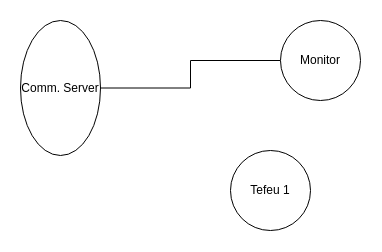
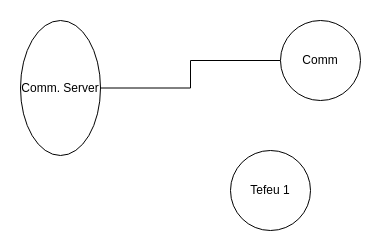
- <mxCell id="4" value="Monitor" style="ellipse;whiteSpace=wrap;html=1;aspect=fixed;" vertex="1" parent="1"><mxGeometry x="280" y="20" width="80" height="80" as="geometry" /></mxCell>
+ <mxCell id="4" value="Comm" style="ellipse;whiteSpace=wrap;html=1;aspect=fixed;" vertex="1" parent="1"><mxGeometry x="280" y="20" width="80" height="80" as="geometry" /></mxCell>
